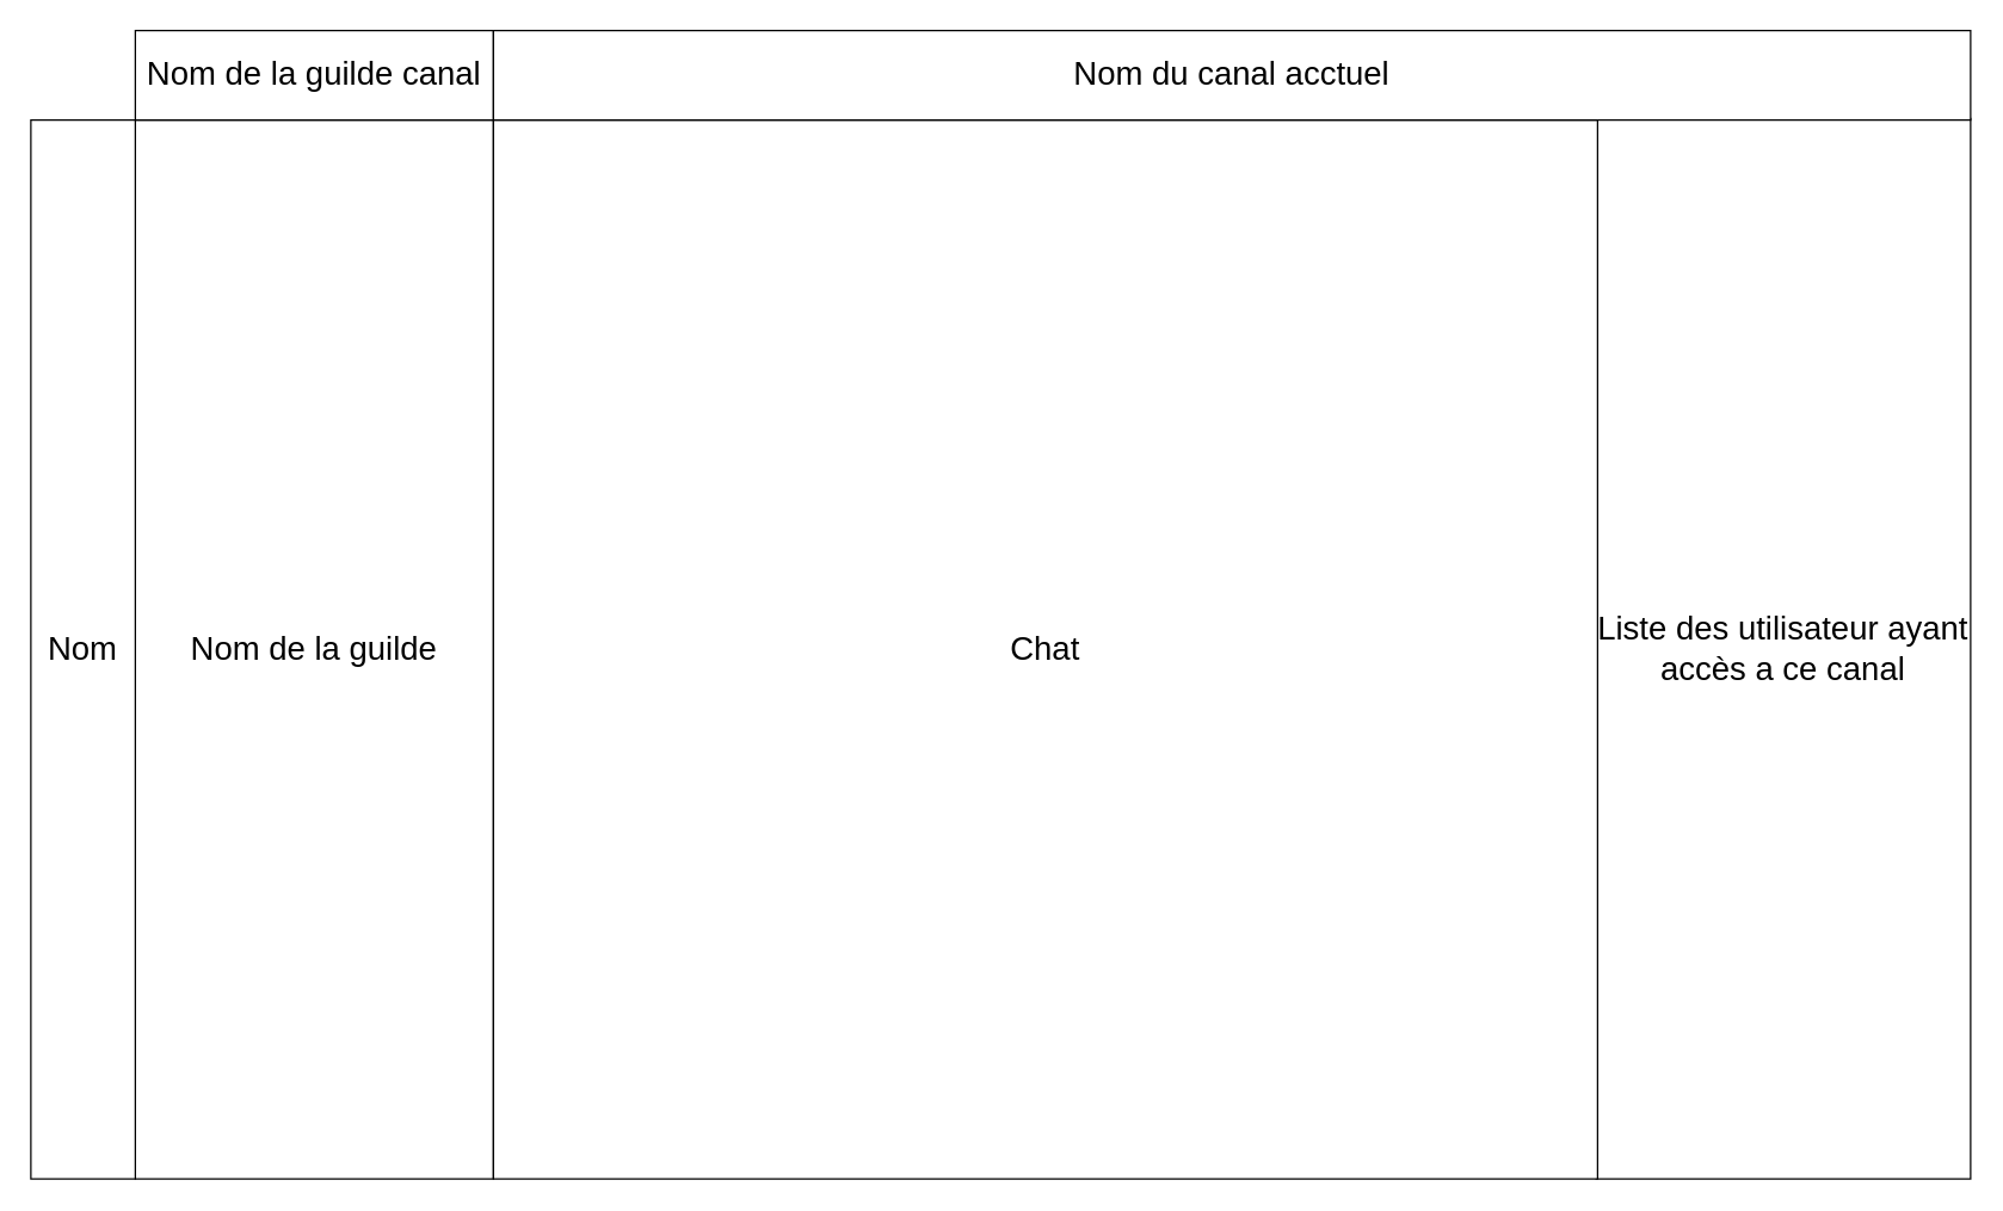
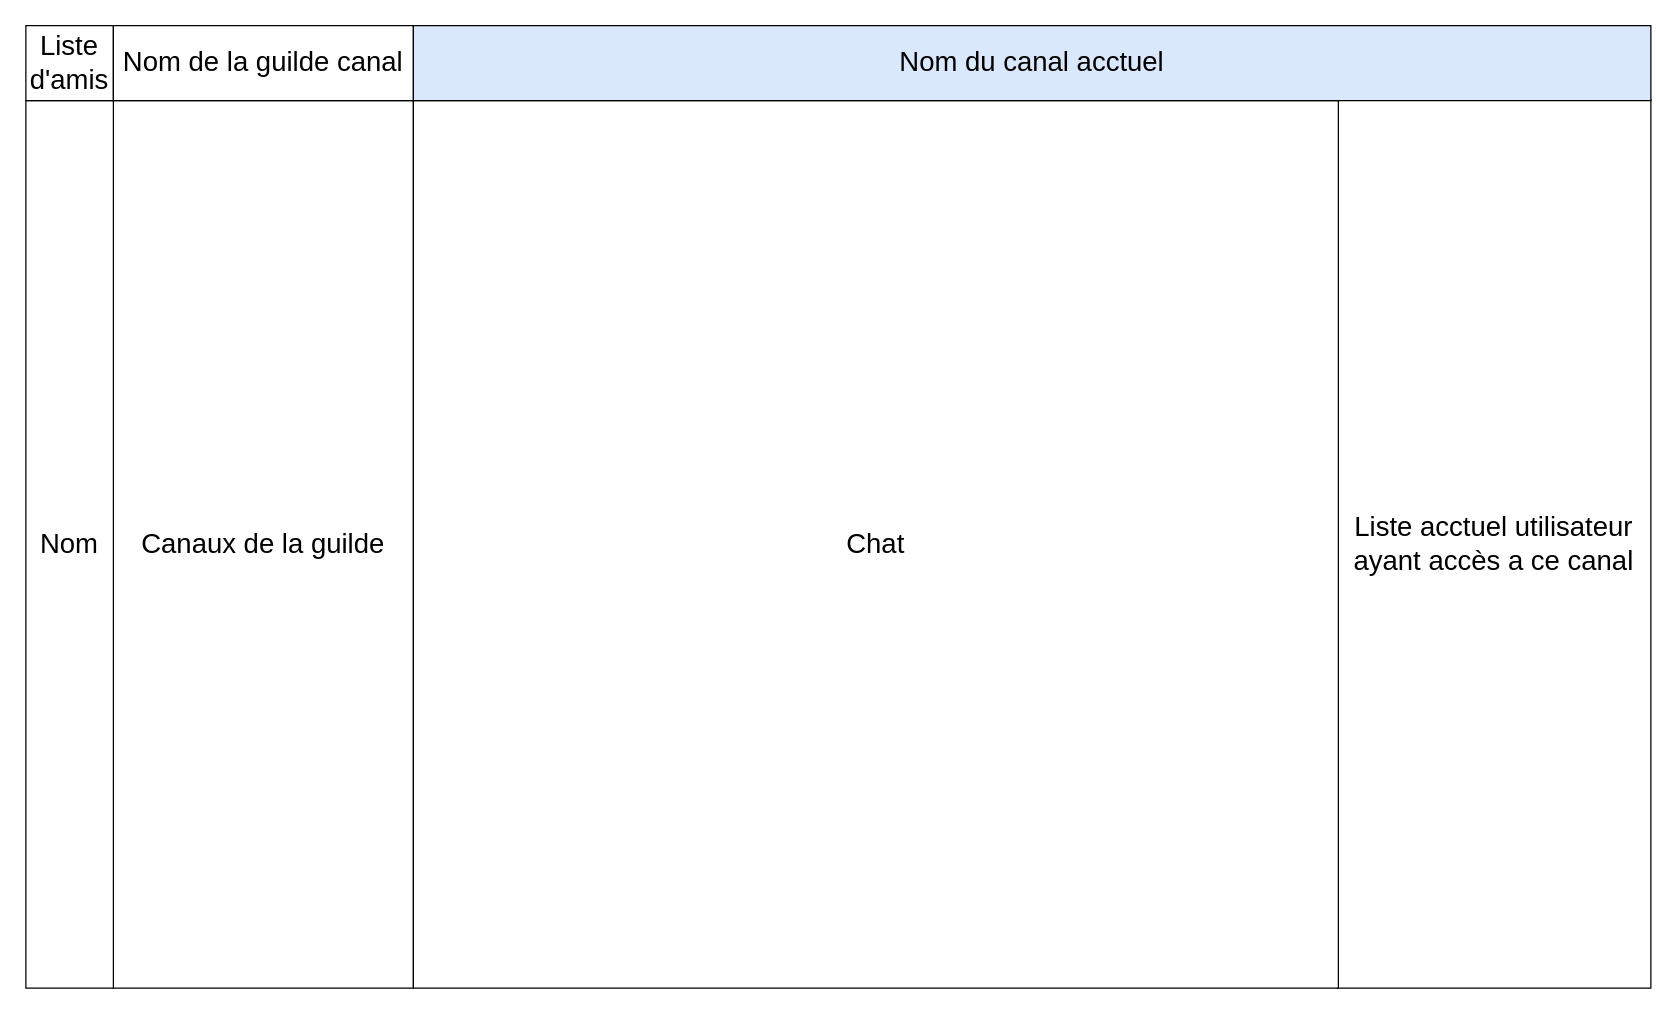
+ <mxCell id="7" value="&lt;font style=&quot;font-size: 22px&quot;&gt;Liste d'amis&lt;/font&gt;" style="rounded=0;whiteSpace=wrap;html=1;" vertex="1" parent="2"><mxGeometry width="70" height="60" as="geometry" /></mxCell>
- <mxCell id="9" value="&lt;font style=&quot;font-size: 22px&quot;&gt;Nom du canal acctuel&lt;/font&gt;" style="rounded=0;whiteSpace=wrap;html=1;" vertex="1" parent="2"><mxGeometry x="310" width="990" height="60" as="geometry" /></mxCell>
+ <mxCell id="9" value="&lt;font style=&quot;font-size: 22px&quot;&gt;Nom du canal acctuel&lt;/font&gt;" style="rounded=0;whiteSpace=wrap;html=1;fillColor=#dae8fc;" vertex="1" parent="2"><mxGeometry x="310" width="990" height="60" as="geometry" /></mxCell>
- <mxCell id="4" value="&lt;font style=&quot;font-size: 22px&quot;&gt;Nom de la guilde&lt;/font&gt;" style="rounded=0;whiteSpace=wrap;html=1;" vertex="1" parent="2"><mxGeometry x="70" y="60" width="240" height="710" as="geometry" /></mxCell>
+ <mxCell id="4" value="&lt;font style=&quot;font-size: 22px&quot;&gt;Canaux de la guilde&lt;/font&gt;" style="rounded=0;whiteSpace=wrap;html=1;" vertex="1" parent="2"><mxGeometry x="70" y="60" width="240" height="710" as="geometry" /></mxCell>
- <mxCell id="3" value="&lt;font style=&quot;font-size: 22px&quot;&gt;Liste des utilisateur ayant accès a ce canal&lt;/font&gt;" style="rounded=0;whiteSpace=wrap;html=1;" vertex="1" parent="2"><mxGeometry x="1049" y="59" width="251" height="711" as="geometry" /></mxCell>
+ <mxCell id="3" value="&lt;font style=&quot;font-size: 22px&quot;&gt;Liste acctuel utilisateur ayant accès a ce canal&lt;/font&gt;" style="rounded=0;whiteSpace=wrap;html=1;" vertex="1" parent="2"><mxGeometry x="1049" y="59" width="251" height="711" as="geometry" /></mxCell>
